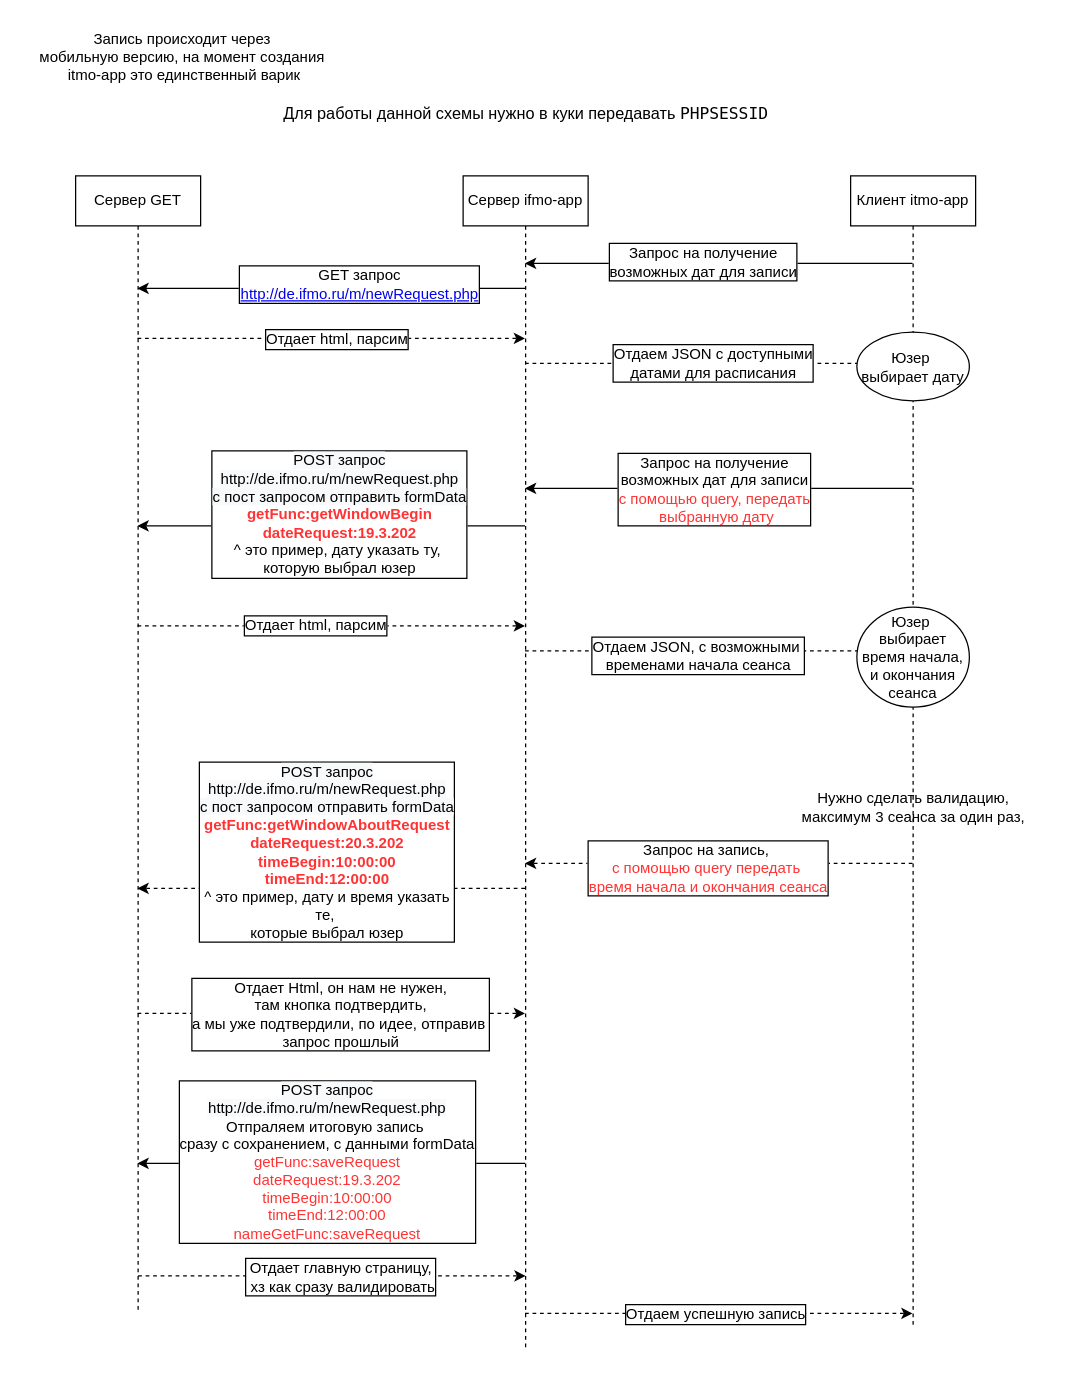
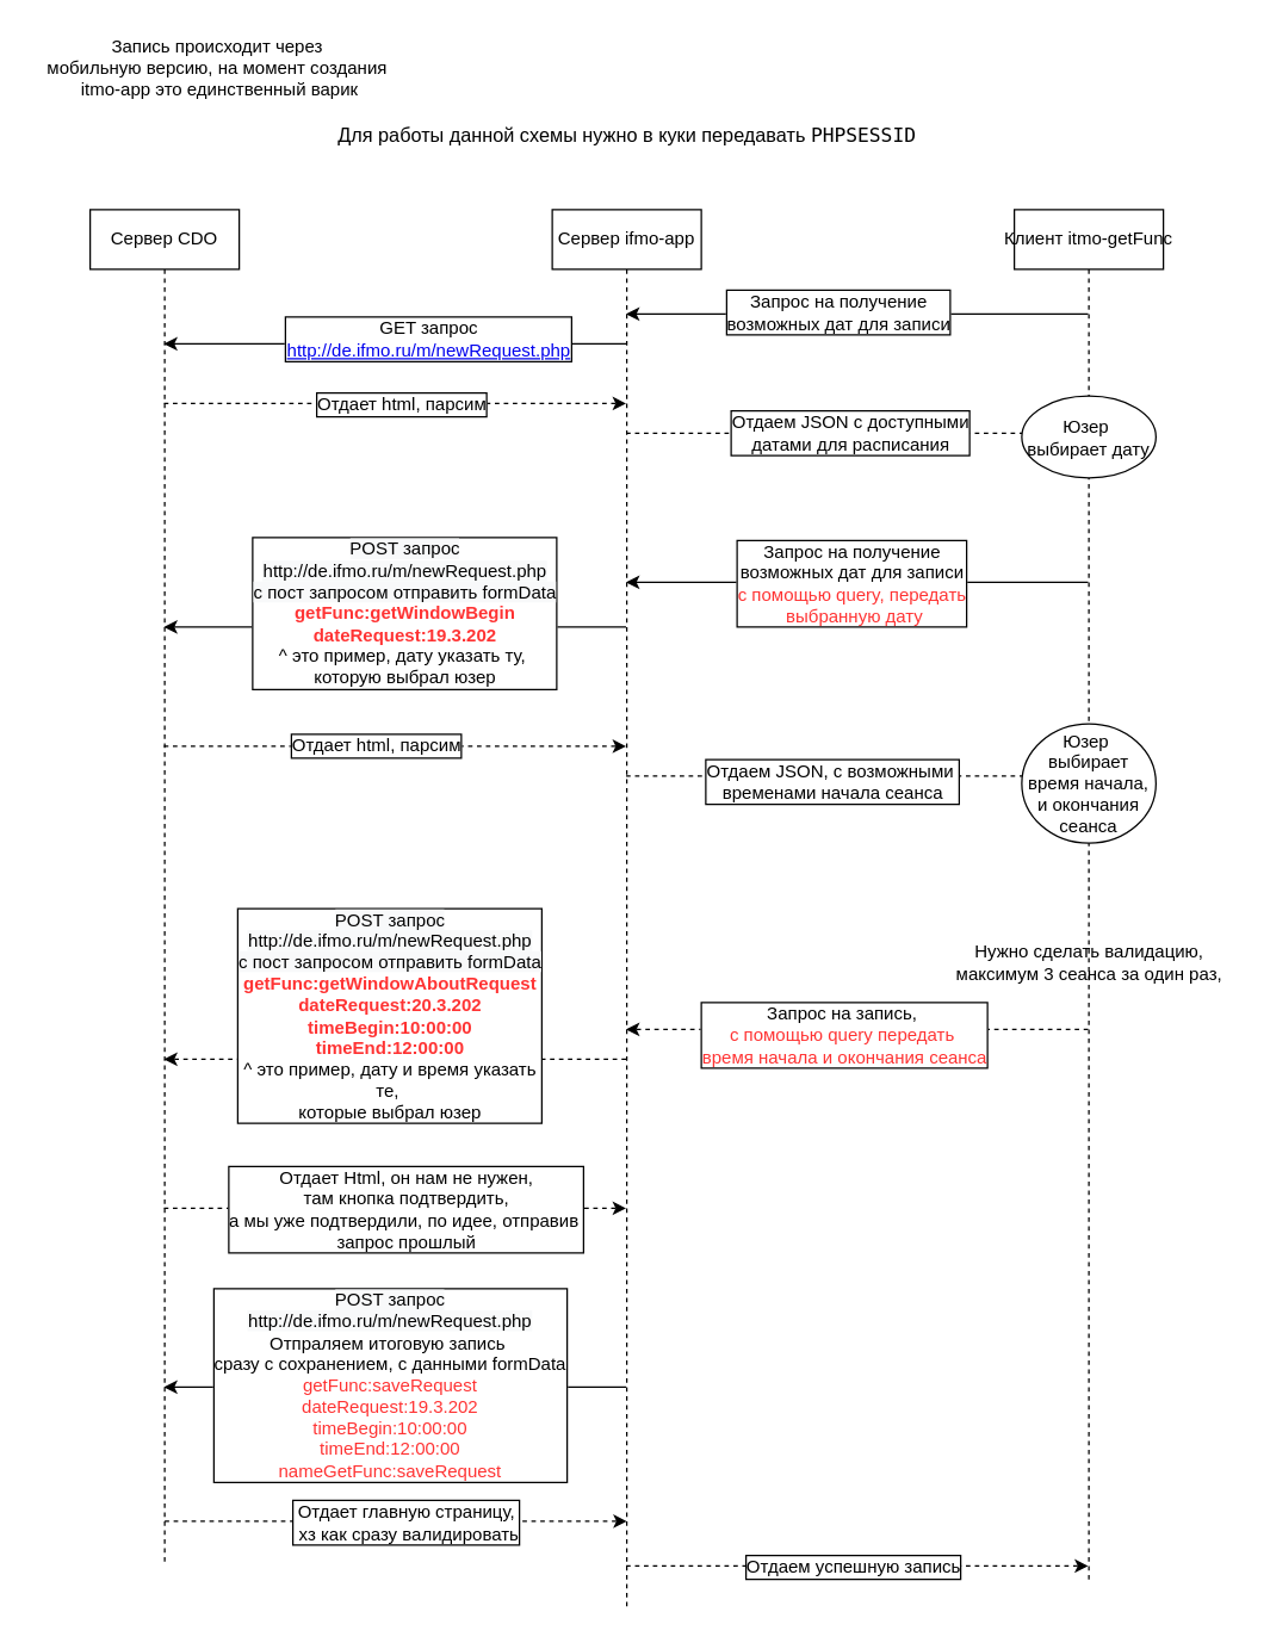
- <mxCell id="8" value="Сервер GET" style="shape=umlLifeline;perimeter=lifelinePerimeter;whiteSpace=wrap;html=1;container=1;collapsible=0;recursiveResize=0;outlineConnect=0;" parent="1" vertex="1"><mxGeometry x="60" y="140" width="100" height="910" as="geometry" /></mxCell>
+ <mxCell id="8" value="Сервер CDO" style="shape=umlLifeline;perimeter=lifelinePerimeter;whiteSpace=wrap;html=1;container=1;collapsible=0;recursiveResize=0;outlineConnect=0;" parent="1" vertex="1"><mxGeometry x="60" y="140" width="100" height="910" as="geometry" /></mxCell>
- <mxCell id="24" value="&lt;span style=&quot;white-space: nowrap&quot;&gt;Клиент itmo-app&lt;/span&gt;" style="shape=umlLifeline;perimeter=lifelinePerimeter;whiteSpace=wrap;html=1;container=1;collapsible=0;recursiveResize=0;outlineConnect=0;" parent="1" vertex="1"><mxGeometry x="680" y="140" width="100" height="920" as="geometry" /></mxCell>
+ <mxCell id="24" value="&lt;span style=&quot;white-space: nowrap&quot;&gt;Клиент itmo-getFunc&lt;/span&gt;" style="shape=umlLifeline;perimeter=lifelinePerimeter;whiteSpace=wrap;html=1;container=1;collapsible=0;recursiveResize=0;outlineConnect=0;" parent="1" vertex="1"><mxGeometry x="680" y="140" width="100" height="920" as="geometry" /></mxCell>
